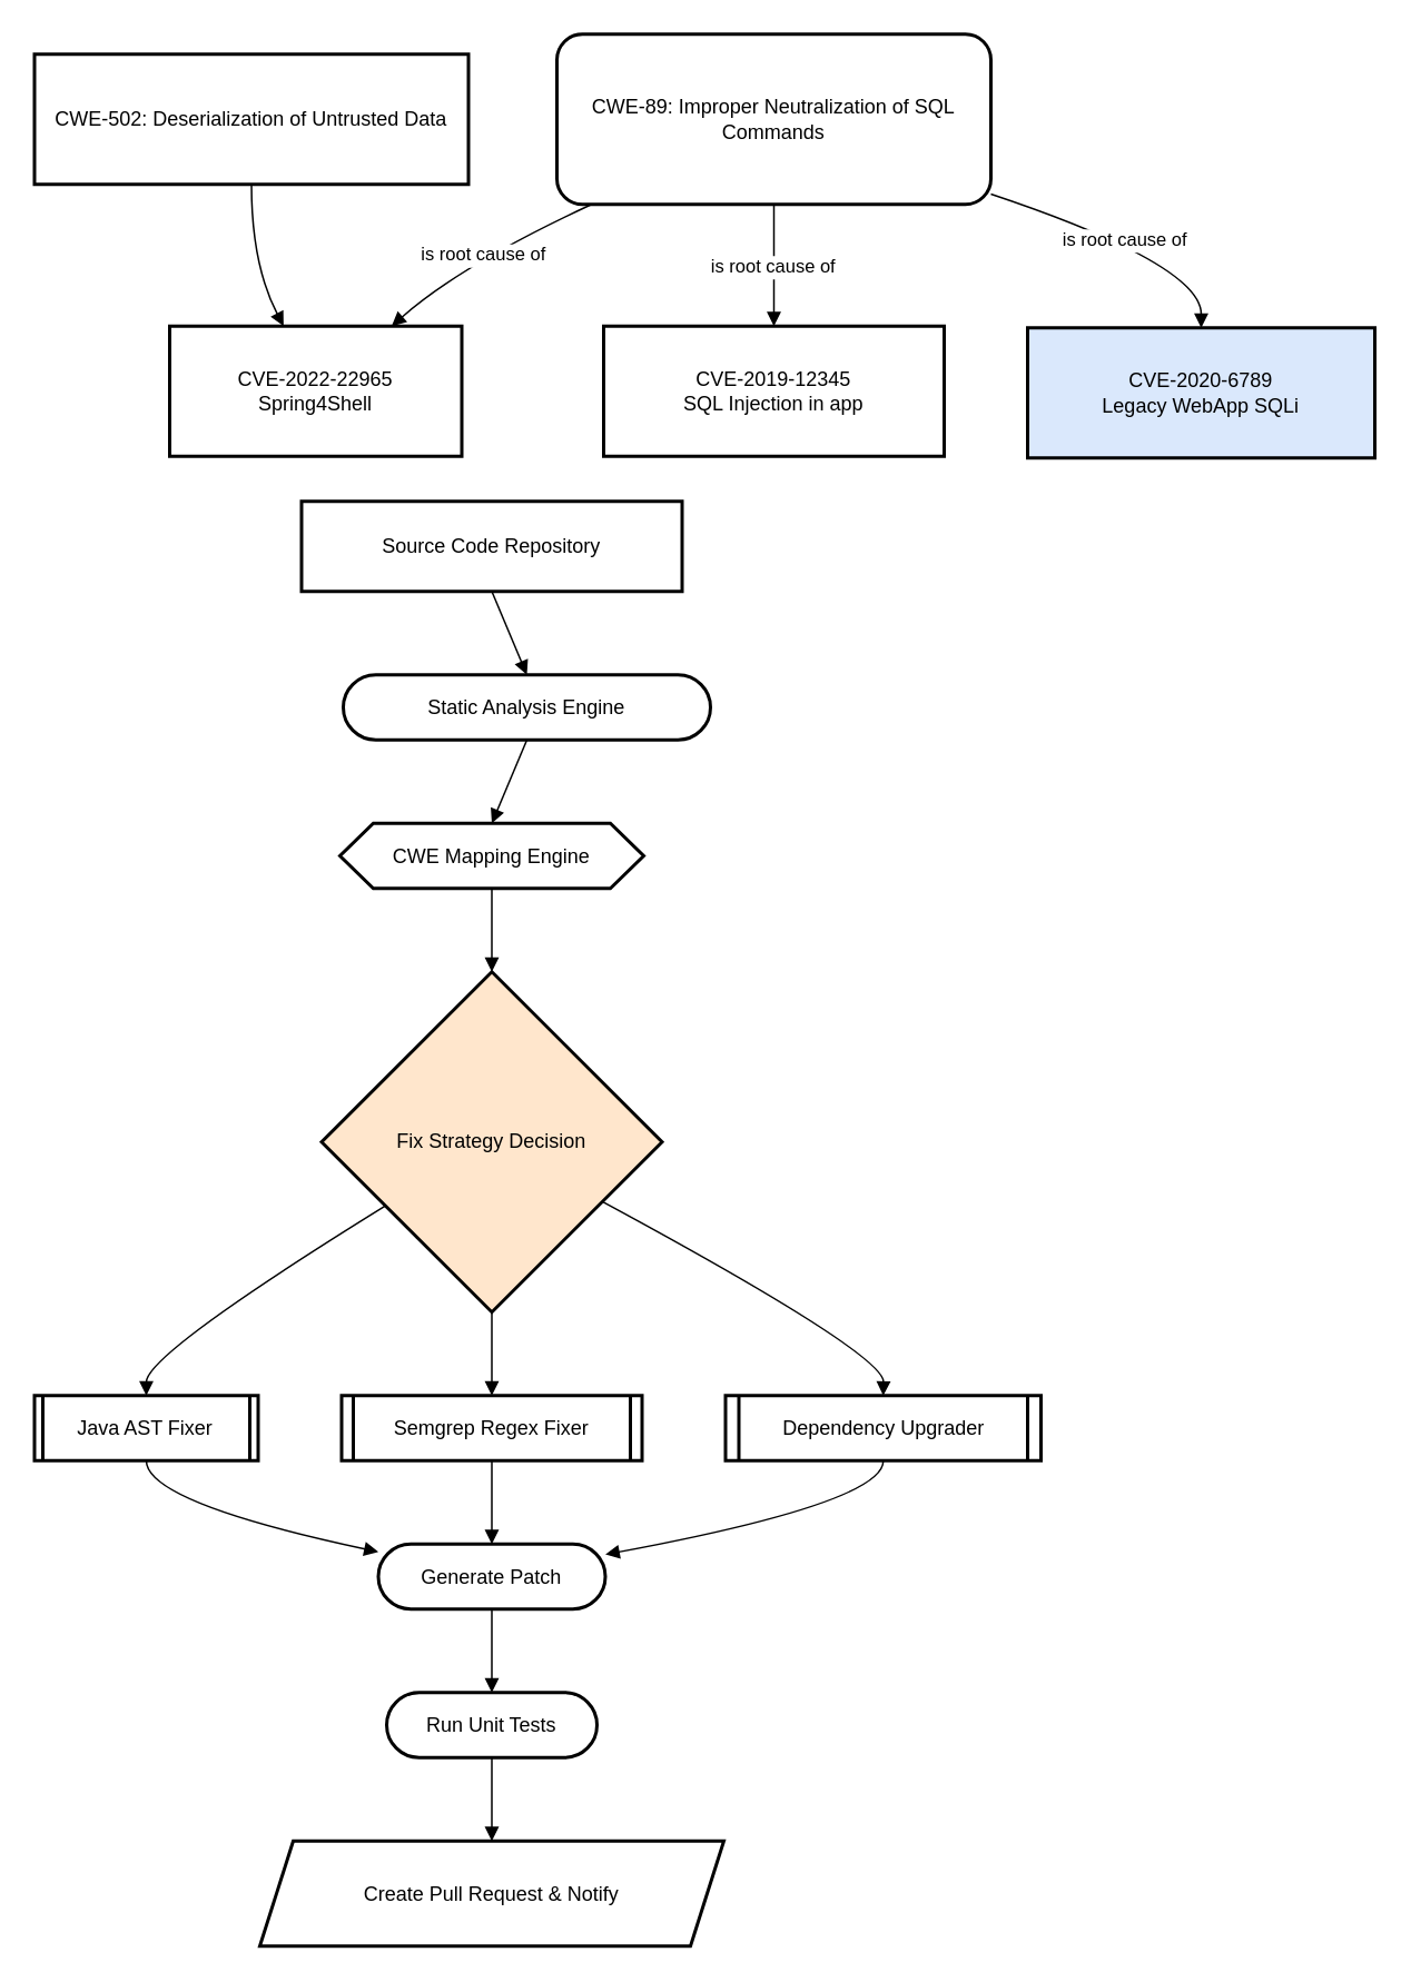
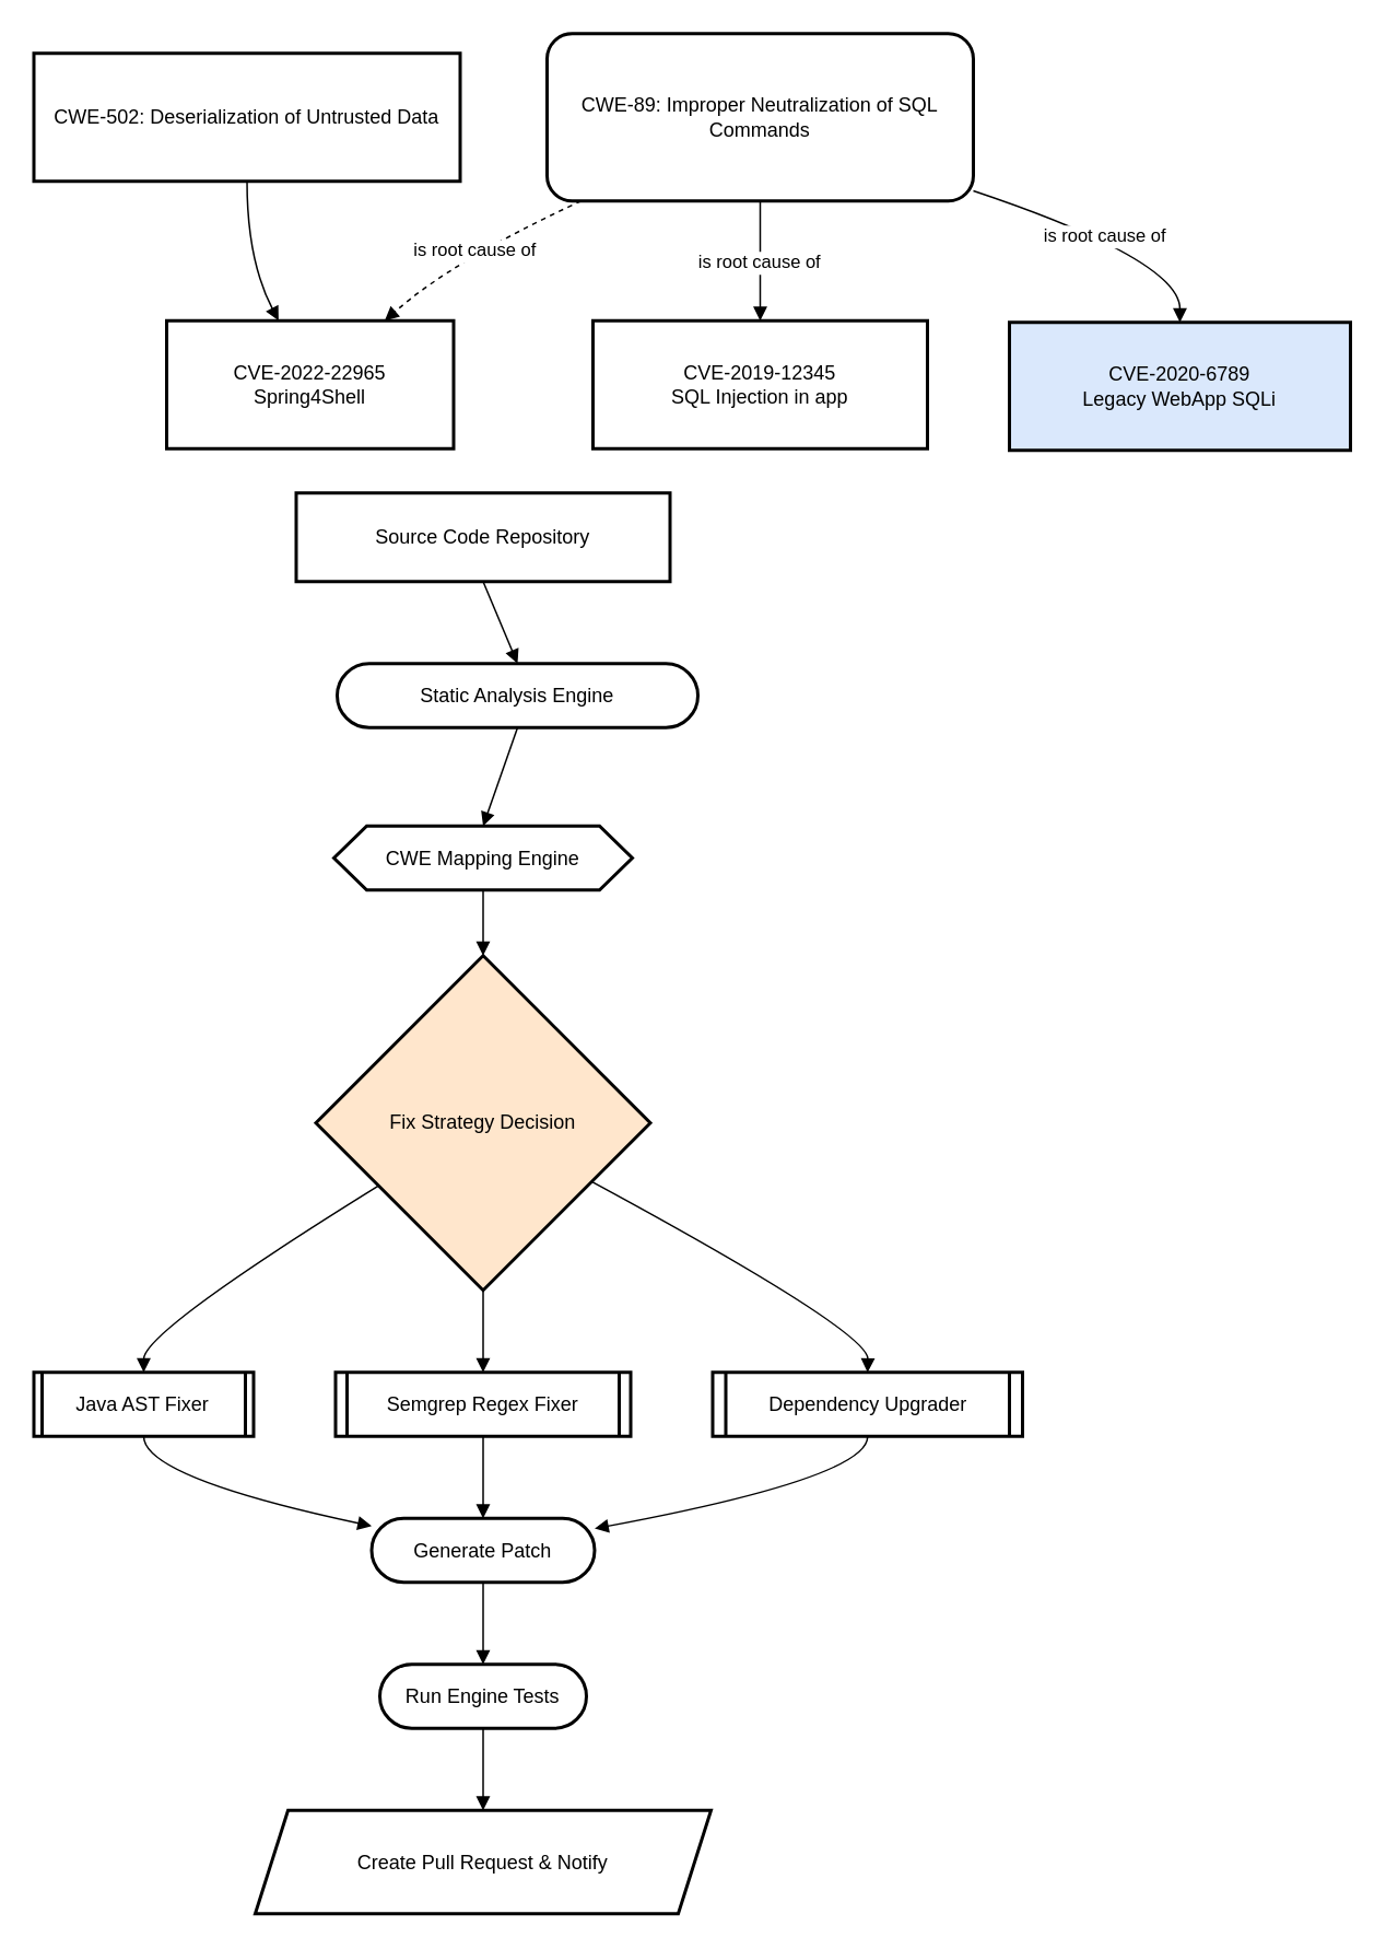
- <mxCell id="7" value="is root cause of" style="curved=1;startArrow=none;endArrow=block;exitX=0.08;exitY=1;entryX=0.76;entryY=0;rounded=0;" edge="1" parent="1" source="2" target="3"><mxGeometry relative="1" as="geometry"><Array as="points"><mxPoint x="276" y="158" /></Array></mxGeometry></mxCell>
+ <mxCell id="7" value="is root cause of" style="curved=1;startArrow=none;endArrow=block;exitX=0.08;exitY=1;entryX=0.76;entryY=0;rounded=0;dashed=1;" edge="1" parent="1" source="2" target="3"><mxGeometry relative="1" as="geometry"><Array as="points"><mxPoint x="276" y="158" /></Array></mxGeometry></mxCell>
- <mxCell id="13" value="CWE Mapping Engine" style="shape=hexagon;perimeter=hexagonPerimeter2;fixedSize=1;strokeWidth=2;whiteSpace=wrap;" vertex="1" parent="1"><mxGeometry x="203" y="493" width="182" height="39" as="geometry" /></mxCell>
+ <mxCell id="13" value="CWE Mapping Engine" style="shape=hexagon;perimeter=hexagonPerimeter2;fixedSize=1;strokeWidth=2;whiteSpace=wrap;" vertex="1" parent="1"><mxGeometry x="203" y="503" width="182" height="39" as="geometry" /></mxCell>
- <mxCell id="19" value="Run Unit Tests" style="rounded=1;whiteSpace=wrap;arcSize=50;strokeWidth=2;" vertex="1" parent="1"><mxGeometry x="231" y="1014" width="126" height="39" as="geometry" /></mxCell>
+ <mxCell id="19" value="Run Engine Tests" style="rounded=1;whiteSpace=wrap;arcSize=50;strokeWidth=2;" vertex="1" parent="1"><mxGeometry x="231" y="1014" width="126" height="39" as="geometry" /></mxCell>
